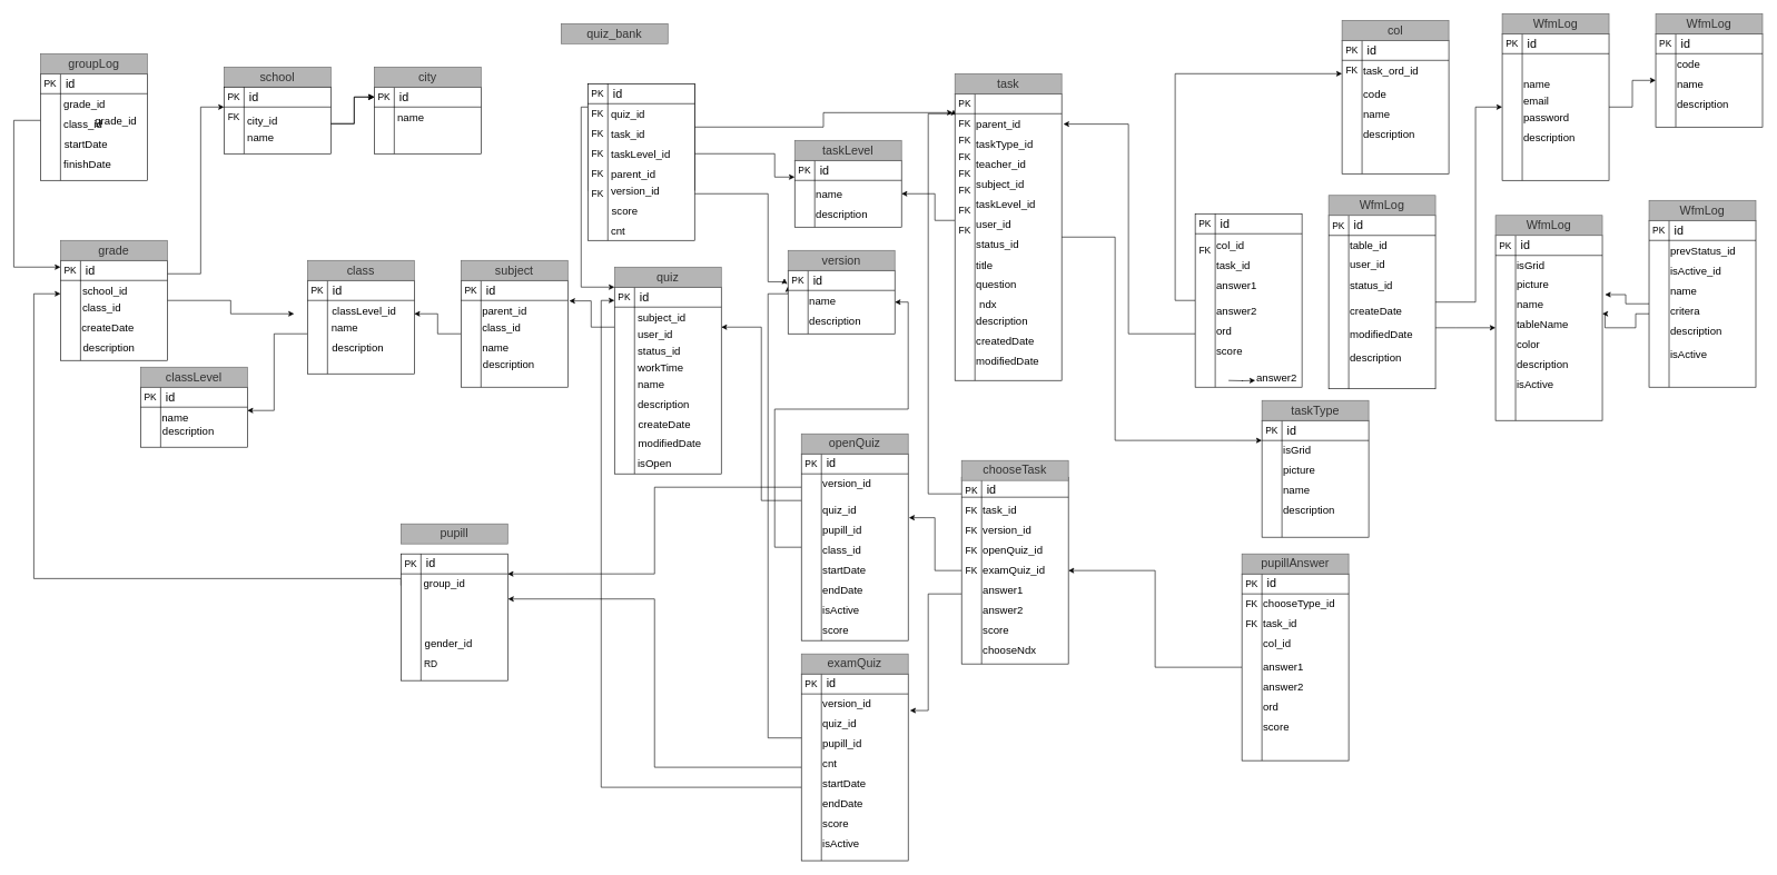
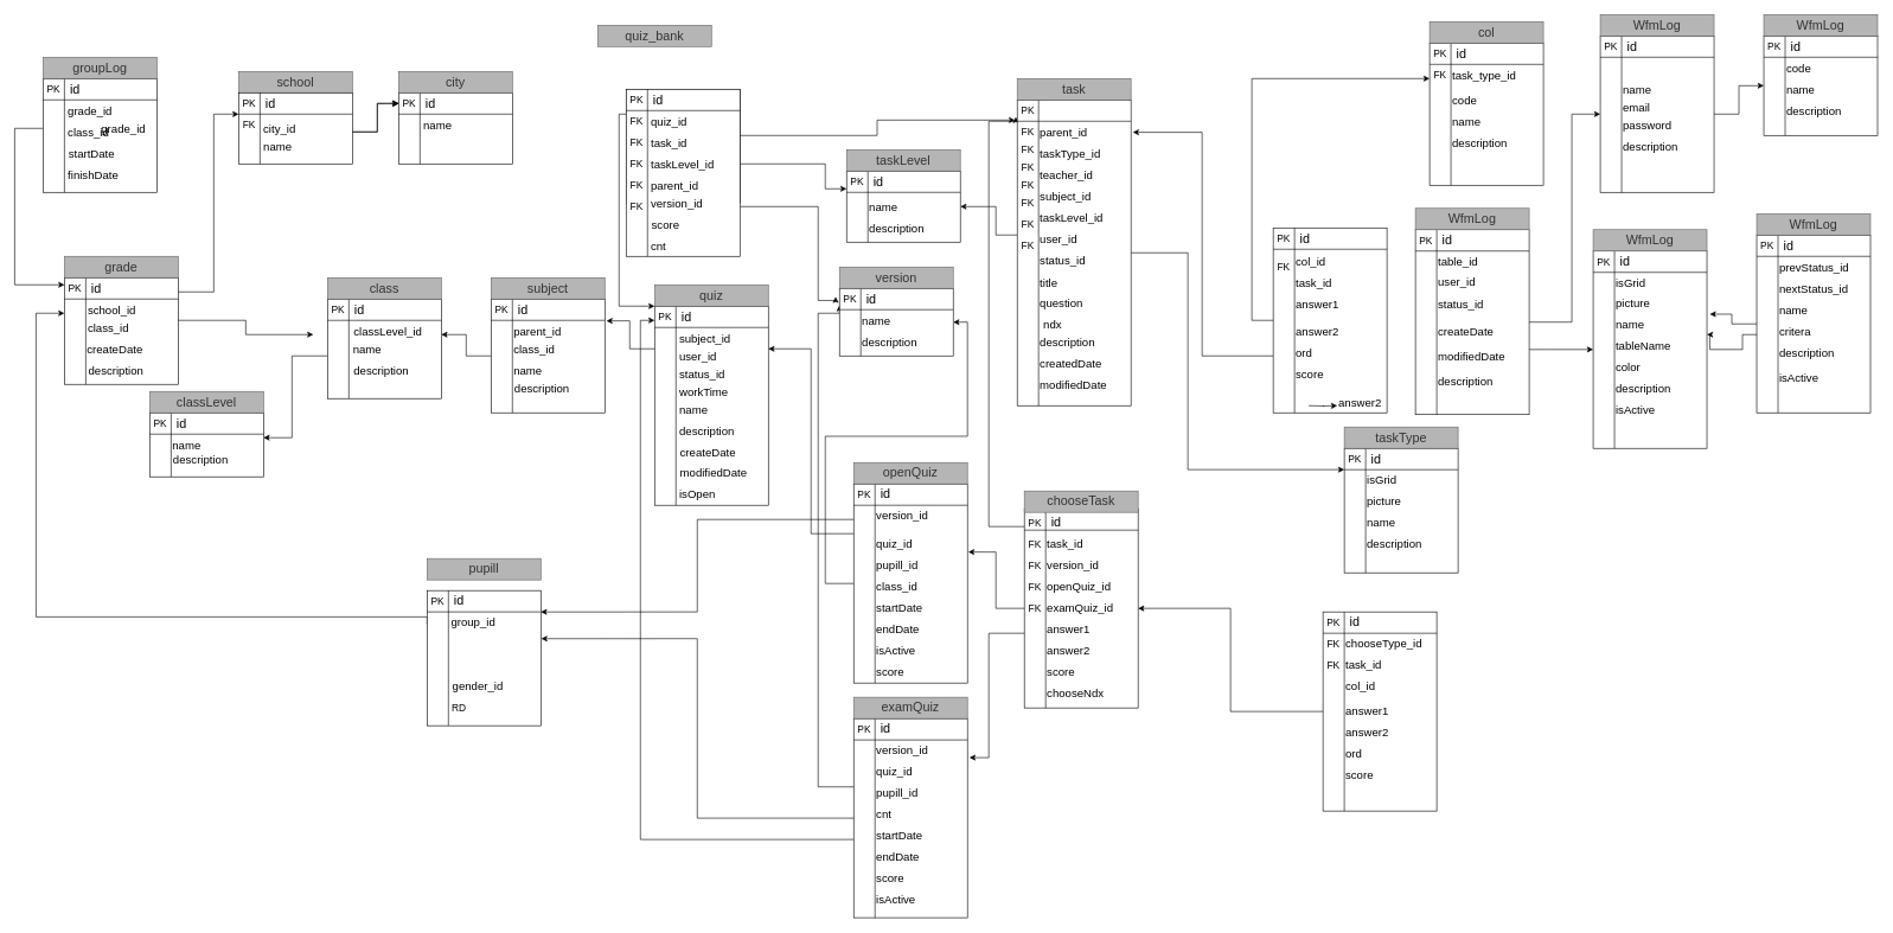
- <mxCell id="248" value="&lt;font size=&quot;3&quot;&gt;task_ord_id&lt;/font&gt;" style="text;html=1;strokeColor=none;fillColor=none;align=left;verticalAlign=middle;whiteSpace=wrap;rounded=0;" vertex="1" parent="1"><mxGeometry x="2040" y="90" width="110" height="30" as="geometry" /></mxCell>
+ <mxCell id="248" value="&lt;font size=&quot;3&quot;&gt;task_type_id&lt;/font&gt;" style="text;html=1;strokeColor=none;fillColor=none;align=left;verticalAlign=middle;whiteSpace=wrap;rounded=0;" vertex="1" parent="1"><mxGeometry x="2040" y="90" width="110" height="30" as="geometry" /></mxCell>
- <mxCell id="283" value="&lt;font size=&quot;3&quot;&gt;isActive_id&lt;/font&gt;" style="text;html=1;strokeColor=none;fillColor=none;align=left;verticalAlign=middle;whiteSpace=wrap;rounded=0;" vertex="1" parent="1"><mxGeometry x="2500" y="390" width="100" height="30" as="geometry" /></mxCell>
+ <mxCell id="283" value="&lt;font size=&quot;3&quot;&gt;nextStatus_id&lt;/font&gt;" style="text;html=1;strokeColor=none;fillColor=none;align=left;verticalAlign=middle;whiteSpace=wrap;rounded=0;" vertex="1" parent="1"><mxGeometry x="2500" y="390" width="100" height="30" as="geometry" /></mxCell>
- <mxCell id="203" value="&lt;font style=&quot;font-size: 18px&quot;&gt;pupillAnswer&lt;/font&gt;" style="text;html=1;align=center;verticalAlign=middle;whiteSpace=wrap;rounded=0;strokeColor=#666666;strokeWidth=1;fontColor=#333333;fillColor=#B5B5B5;" vertex="1" parent="1"><mxGeometry x="1860" y="830" width="160" height="30" as="geometry" /></mxCell>
